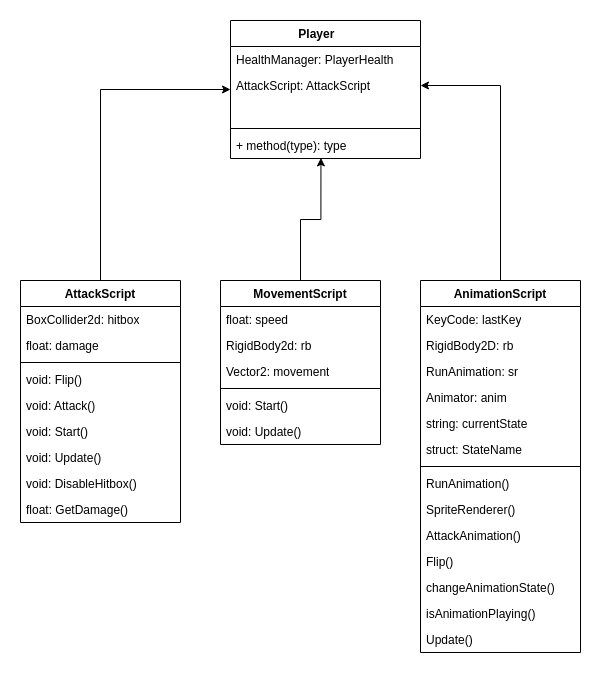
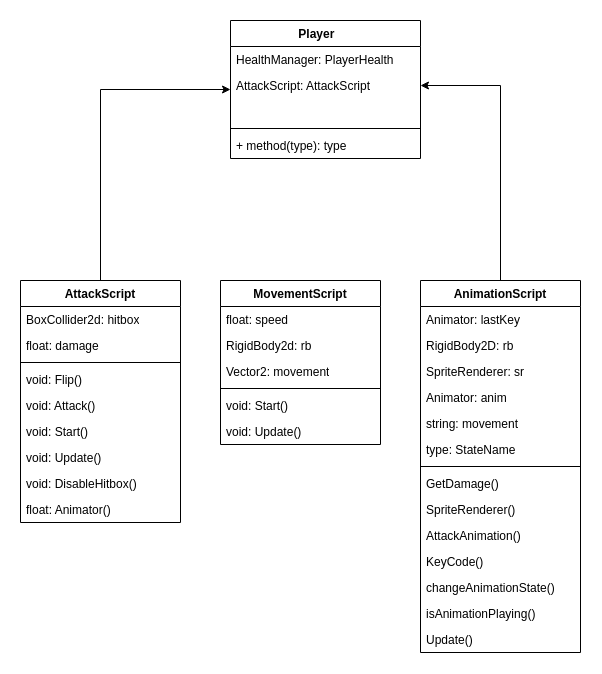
- <mxCell id="42" style="edgeStyle=orthogonalEdgeStyle;rounded=0;orthogonalLoop=1;jettySize=auto;html=1;exitX=0.5;exitY=0;exitDx=0;exitDy=0;entryX=0.476;entryY=0.977;entryDx=0;entryDy=0;entryPerimeter=0;" edge="1" parent="1" source="19" target="7"><mxGeometry relative="1" as="geometry" /></mxCell>
- <mxCell id="28" value="&lt;div&gt;KeyCode: lastKey&lt;/div&gt;&lt;div&gt;&lt;br/&gt;&lt;/div&gt;" style="text;strokeColor=none;fillColor=none;align=left;verticalAlign=top;spacingLeft=4;spacingRight=4;overflow=hidden;rotatable=0;points=[[0,0.5],[1,0.5]];portConstraint=eastwest;whiteSpace=wrap;html=1;" vertex="1" parent="27"><mxGeometry y="26" width="160" height="26" as="geometry" /></mxCell>
+ <mxCell id="28" value="&lt;div&gt;Animator: lastKey&lt;/div&gt;&lt;div&gt;&lt;br/&gt;&lt;/div&gt;" style="text;strokeColor=none;fillColor=none;align=left;verticalAlign=top;spacingLeft=4;spacingRight=4;overflow=hidden;rotatable=0;points=[[0,0.5],[1,0.5]];portConstraint=eastwest;whiteSpace=wrap;html=1;" vertex="1" parent="27"><mxGeometry y="26" width="160" height="26" as="geometry" /></mxCell>
- <mxCell id="30" value="RunAnimation: sr" style="text;strokeColor=none;fillColor=none;align=left;verticalAlign=top;spacingLeft=4;spacingRight=4;overflow=hidden;rotatable=0;points=[[0,0.5],[1,0.5]];portConstraint=eastwest;whiteSpace=wrap;html=1;" vertex="1" parent="27"><mxGeometry y="78" width="160" height="26" as="geometry" /></mxCell>
+ <mxCell id="30" value="SpriteRenderer: sr" style="text;strokeColor=none;fillColor=none;align=left;verticalAlign=top;spacingLeft=4;spacingRight=4;overflow=hidden;rotatable=0;points=[[0,0.5],[1,0.5]];portConstraint=eastwest;whiteSpace=wrap;html=1;" vertex="1" parent="27"><mxGeometry y="78" width="160" height="26" as="geometry" /></mxCell>
- <mxCell id="32" value="string: currentState" style="text;strokeColor=none;fillColor=none;align=left;verticalAlign=top;spacingLeft=4;spacingRight=4;overflow=hidden;rotatable=0;points=[[0,0.5],[1,0.5]];portConstraint=eastwest;whiteSpace=wrap;html=1;" vertex="1" parent="27"><mxGeometry y="130" width="160" height="26" as="geometry" /></mxCell>
+ <mxCell id="32" value="string: movement" style="text;strokeColor=none;fillColor=none;align=left;verticalAlign=top;spacingLeft=4;spacingRight=4;overflow=hidden;rotatable=0;points=[[0,0.5],[1,0.5]];portConstraint=eastwest;whiteSpace=wrap;html=1;" vertex="1" parent="27"><mxGeometry y="130" width="160" height="26" as="geometry" /></mxCell>
- <mxCell id="33" value="struct: StateName" style="text;strokeColor=none;fillColor=none;align=left;verticalAlign=top;spacingLeft=4;spacingRight=4;overflow=hidden;rotatable=0;points=[[0,0.5],[1,0.5]];portConstraint=eastwest;whiteSpace=wrap;html=1;" vertex="1" parent="27"><mxGeometry y="156" width="160" height="26" as="geometry" /></mxCell>
+ <mxCell id="33" value="type: StateName" style="text;strokeColor=none;fillColor=none;align=left;verticalAlign=top;spacingLeft=4;spacingRight=4;overflow=hidden;rotatable=0;points=[[0,0.5],[1,0.5]];portConstraint=eastwest;whiteSpace=wrap;html=1;" vertex="1" parent="27"><mxGeometry y="156" width="160" height="26" as="geometry" /></mxCell>
- <mxCell id="35" value="&lt;div&gt;RunAnimation()&lt;/div&gt;&lt;div&gt;&lt;br/&gt;&lt;/div&gt;" style="text;strokeColor=none;fillColor=none;align=left;verticalAlign=top;spacingLeft=4;spacingRight=4;overflow=hidden;rotatable=0;points=[[0,0.5],[1,0.5]];portConstraint=eastwest;whiteSpace=wrap;html=1;" vertex="1" parent="27"><mxGeometry y="190" width="160" height="26" as="geometry" /></mxCell>
+ <mxCell id="35" value="&lt;div&gt;GetDamage()&lt;/div&gt;&lt;div&gt;&lt;br/&gt;&lt;/div&gt;" style="text;strokeColor=none;fillColor=none;align=left;verticalAlign=top;spacingLeft=4;spacingRight=4;overflow=hidden;rotatable=0;points=[[0,0.5],[1,0.5]];portConstraint=eastwest;whiteSpace=wrap;html=1;" vertex="1" parent="27"><mxGeometry y="190" width="160" height="26" as="geometry" /></mxCell>
- <mxCell id="18" value="float: GetDamage()" style="text;strokeColor=none;fillColor=none;align=left;verticalAlign=top;spacingLeft=4;spacingRight=4;overflow=hidden;rotatable=0;points=[[0,0.5],[1,0.5]];portConstraint=eastwest;whiteSpace=wrap;html=1;" vertex="1" parent="9"><mxGeometry y="216" width="160" height="26" as="geometry" /></mxCell>
+ <mxCell id="18" value="float: Animator()" style="text;strokeColor=none;fillColor=none;align=left;verticalAlign=top;spacingLeft=4;spacingRight=4;overflow=hidden;rotatable=0;points=[[0,0.5],[1,0.5]];portConstraint=eastwest;whiteSpace=wrap;html=1;" vertex="1" parent="9"><mxGeometry y="216" width="160" height="26" as="geometry" /></mxCell>
- <mxCell id="38" value="Flip()" style="text;strokeColor=none;fillColor=none;align=left;verticalAlign=top;spacingLeft=4;spacingRight=4;overflow=hidden;rotatable=0;points=[[0,0.5],[1,0.5]];portConstraint=eastwest;whiteSpace=wrap;html=1;" vertex="1" parent="27"><mxGeometry y="268" width="160" height="26" as="geometry" /></mxCell>
+ <mxCell id="38" value="KeyCode()" style="text;strokeColor=none;fillColor=none;align=left;verticalAlign=top;spacingLeft=4;spacingRight=4;overflow=hidden;rotatable=0;points=[[0,0.5],[1,0.5]];portConstraint=eastwest;whiteSpace=wrap;html=1;" vertex="1" parent="27"><mxGeometry y="268" width="160" height="26" as="geometry" /></mxCell>
